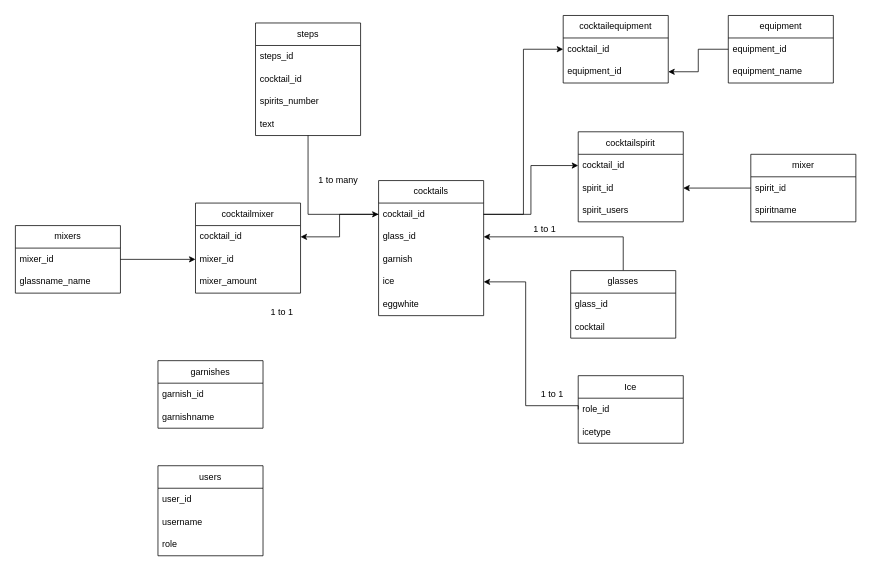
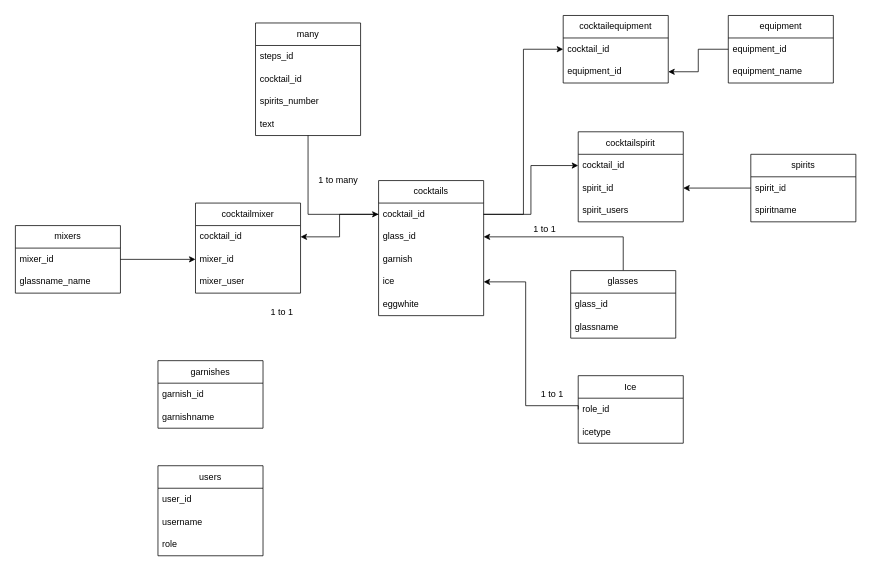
- <mxCell id="45" value="steps" style="swimlane;fontStyle=0;childLayout=stackLayout;horizontal=1;startSize=30;horizontalStack=0;resizeParent=1;resizeParentMax=0;resizeLast=0;collapsible=1;marginBottom=0;whiteSpace=wrap;html=1;" parent="1" vertex="1"><mxGeometry x="340" y="30" width="140" height="150" as="geometry" /></mxCell>
+ <mxCell id="45" value="many" style="swimlane;fontStyle=0;childLayout=stackLayout;horizontal=1;startSize=30;horizontalStack=0;resizeParent=1;resizeParentMax=0;resizeLast=0;collapsible=1;marginBottom=0;whiteSpace=wrap;html=1;" parent="1" vertex="1"><mxGeometry x="340" y="30" width="140" height="150" as="geometry" /></mxCell>
- <mxCell id="12" value="mixer" style="swimlane;fontStyle=0;childLayout=stackLayout;horizontal=1;startSize=30;horizontalStack=0;resizeParent=1;resizeParentMax=0;resizeLast=0;collapsible=1;marginBottom=0;whiteSpace=wrap;html=1;" parent="1" vertex="1"><mxGeometry x="1000" y="205" width="140" height="90" as="geometry" /></mxCell>
+ <mxCell id="12" value="spirits" style="swimlane;fontStyle=0;childLayout=stackLayout;horizontal=1;startSize=30;horizontalStack=0;resizeParent=1;resizeParentMax=0;resizeLast=0;collapsible=1;marginBottom=0;whiteSpace=wrap;html=1;" parent="1" vertex="1"><mxGeometry x="1000" y="205" width="140" height="90" as="geometry" /></mxCell>
- <mxCell id="33" value="mixer_amount" style="text;strokeColor=none;fillColor=none;align=left;verticalAlign=middle;spacingLeft=4;spacingRight=4;overflow=hidden;points=[[0,0.5],[1,0.5]];portConstraint=eastwest;rotatable=0;whiteSpace=wrap;html=1;" parent="30" vertex="1"><mxGeometry y="90" width="140" height="30" as="geometry" /></mxCell>
+ <mxCell id="33" value="mixer_user" style="text;strokeColor=none;fillColor=none;align=left;verticalAlign=middle;spacingLeft=4;spacingRight=4;overflow=hidden;points=[[0,0.5],[1,0.5]];portConstraint=eastwest;rotatable=0;whiteSpace=wrap;html=1;" parent="30" vertex="1"><mxGeometry y="90" width="140" height="30" as="geometry" /></mxCell>
- <mxCell id="28" value="cocktail" style="text;strokeColor=none;fillColor=none;align=left;verticalAlign=middle;spacingLeft=4;spacingRight=4;overflow=hidden;points=[[0,0.5],[1,0.5]];portConstraint=eastwest;rotatable=0;whiteSpace=wrap;html=1;" parent="26" vertex="1"><mxGeometry y="60" width="140" height="30" as="geometry" /></mxCell>
+ <mxCell id="28" value="glassname" style="text;strokeColor=none;fillColor=none;align=left;verticalAlign=middle;spacingLeft=4;spacingRight=4;overflow=hidden;points=[[0,0.5],[1,0.5]];portConstraint=eastwest;rotatable=0;whiteSpace=wrap;html=1;" parent="26" vertex="1"><mxGeometry y="60" width="140" height="30" as="geometry" /></mxCell>
